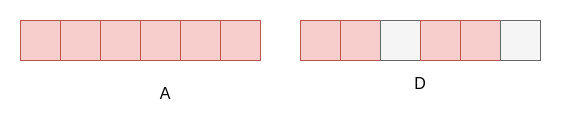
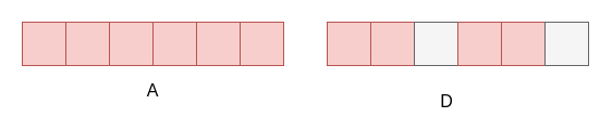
- <mxCell id="15" value="D" style="text;html=1;strokeColor=none;fillColor=none;align=center;verticalAlign=middle;whiteSpace=wrap;rounded=0;fontSize=16;" vertex="1" parent="1"><mxGeometry x="390" y="68" width="60" height="30" as="geometry" /></mxCell>
+ <mxCell id="15" value="D" style="text;html=1;strokeColor=none;fillColor=none;align=center;verticalAlign=middle;whiteSpace=wrap;rounded=0;fontSize=16;" vertex="1" parent="1"><mxGeometry x="380" y="78" width="60" height="30" as="geometry" /></mxCell>
- <mxCell id="14" value="A" style="text;html=1;strokeColor=none;fillColor=none;align=center;verticalAlign=middle;whiteSpace=wrap;rounded=0;fontSize=16;" vertex="1" parent="1"><mxGeometry x="135" y="78" width="60" height="30" as="geometry" /></mxCell>
+ <mxCell id="14" value="A" style="text;html=1;strokeColor=none;fillColor=none;align=center;verticalAlign=middle;whiteSpace=wrap;rounded=0;fontSize=16;" vertex="1" parent="1"><mxGeometry x="110" y="68" width="60" height="30" as="geometry" /></mxCell>
